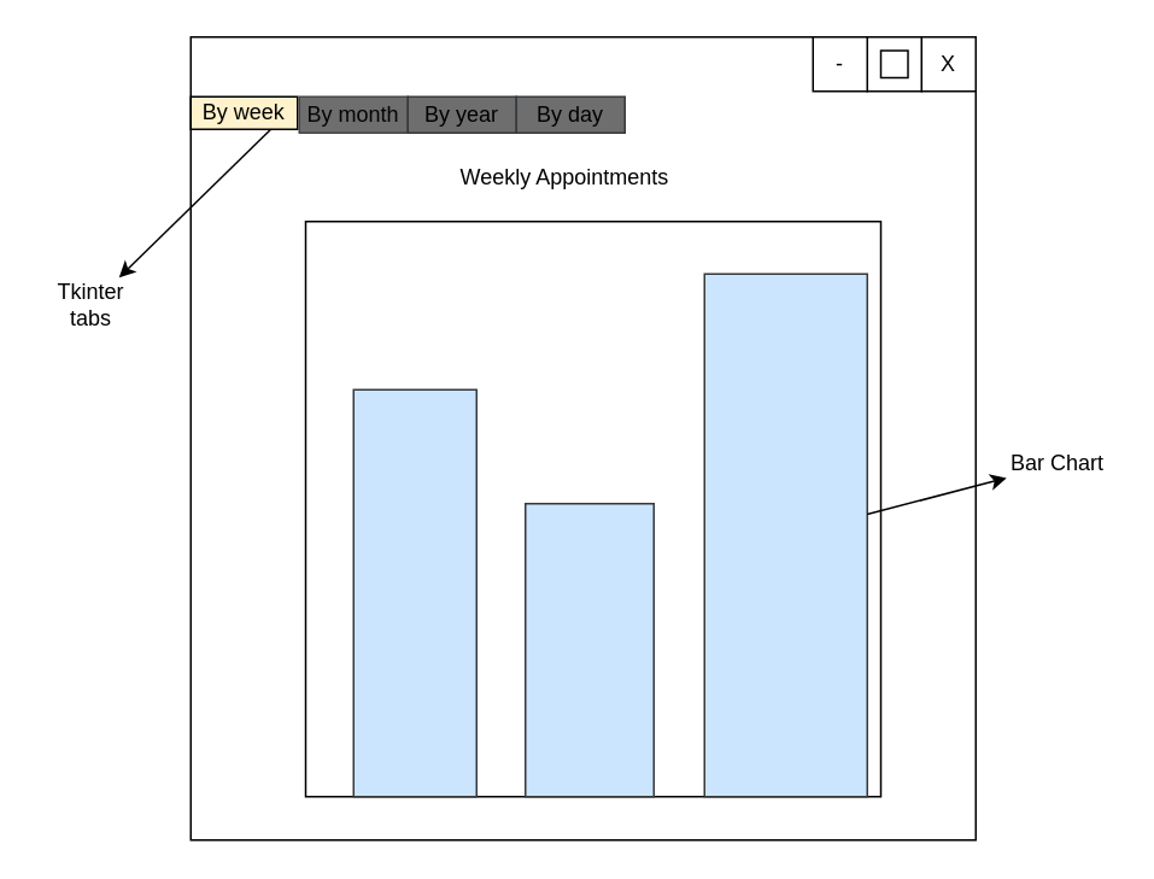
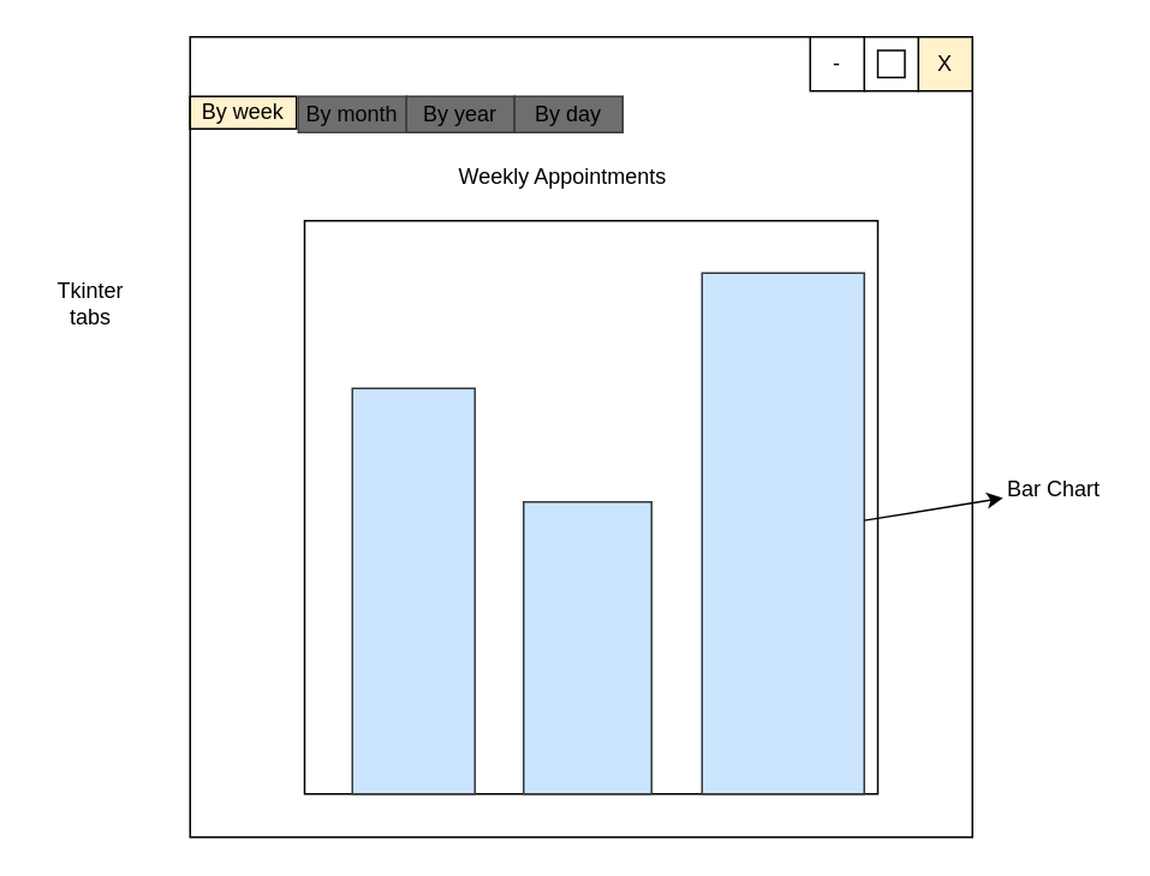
- <mxCell id="3" value="X" style="rounded=0;whiteSpace=wrap;html=1;rotation=0;" parent="1" vertex="1"><mxGeometry x="509" y="20" width="30" height="30" as="geometry" /></mxCell>
+ <mxCell id="3" value="X" style="rounded=0;whiteSpace=wrap;html=1;rotation=0;fillColor=#fff2cc;" parent="1" vertex="1"><mxGeometry x="509" y="20" width="30" height="30" as="geometry" /></mxCell>
- <mxCell id="18" value="" style="endArrow=classic;html=1;rounded=0;exitX=0.75;exitY=1;exitDx=0;exitDy=0;" edge="1" parent="1" source="6" target="19"><mxGeometry width="50" height="50" relative="1" as="geometry"><mxPoint x="297" y="285" as="sourcePoint" /><mxPoint x="50" y="168" as="targetPoint" /></mxGeometry></mxCell>
- <mxCell id="17" value="Bar Chart&amp;nbsp;" style="text;html=1;align=center;verticalAlign=middle;whiteSpace=wrap;rounded=0;" vertex="1" parent="1"><mxGeometry x="556" y="241" width="60" height="30" as="geometry" /></mxCell>
+ <mxCell id="17" value="Bar Chart&amp;nbsp;" style="text;html=1;align=center;verticalAlign=middle;whiteSpace=wrap;rounded=0;" vertex="1" parent="1"><mxGeometry x="556" y="256" width="60" height="30" as="geometry" /></mxCell>
